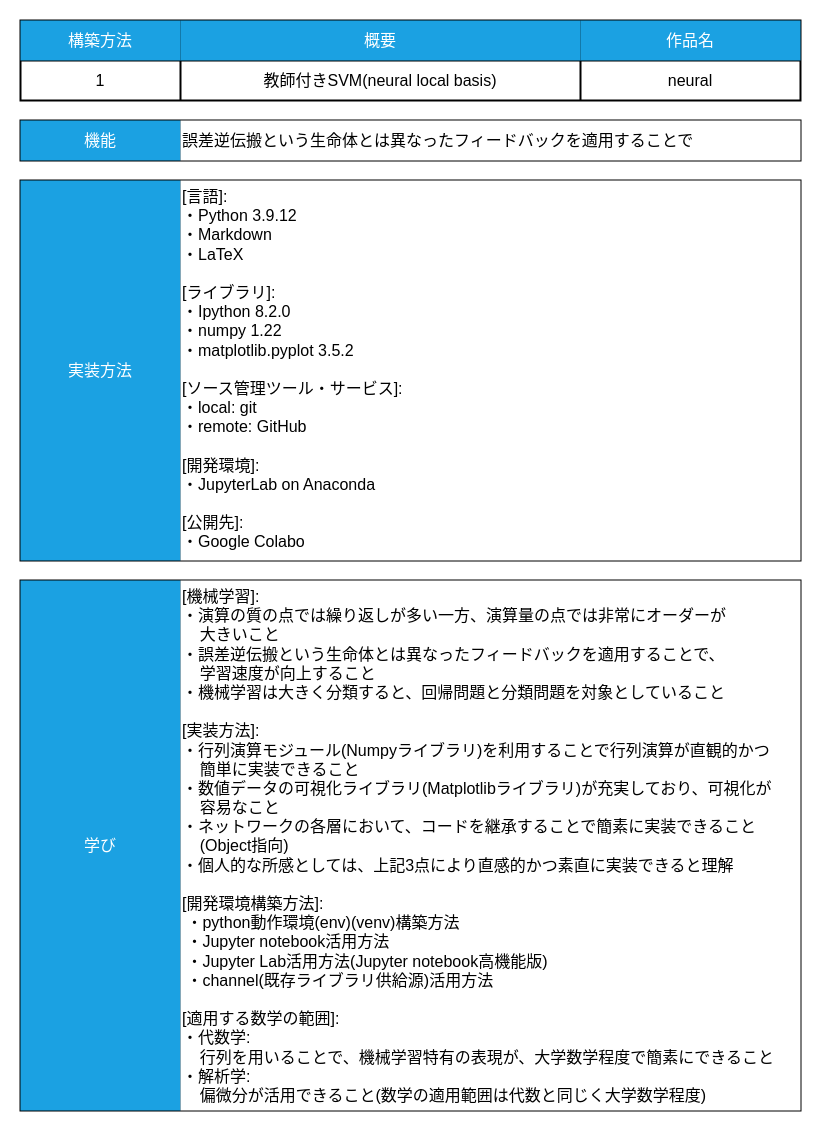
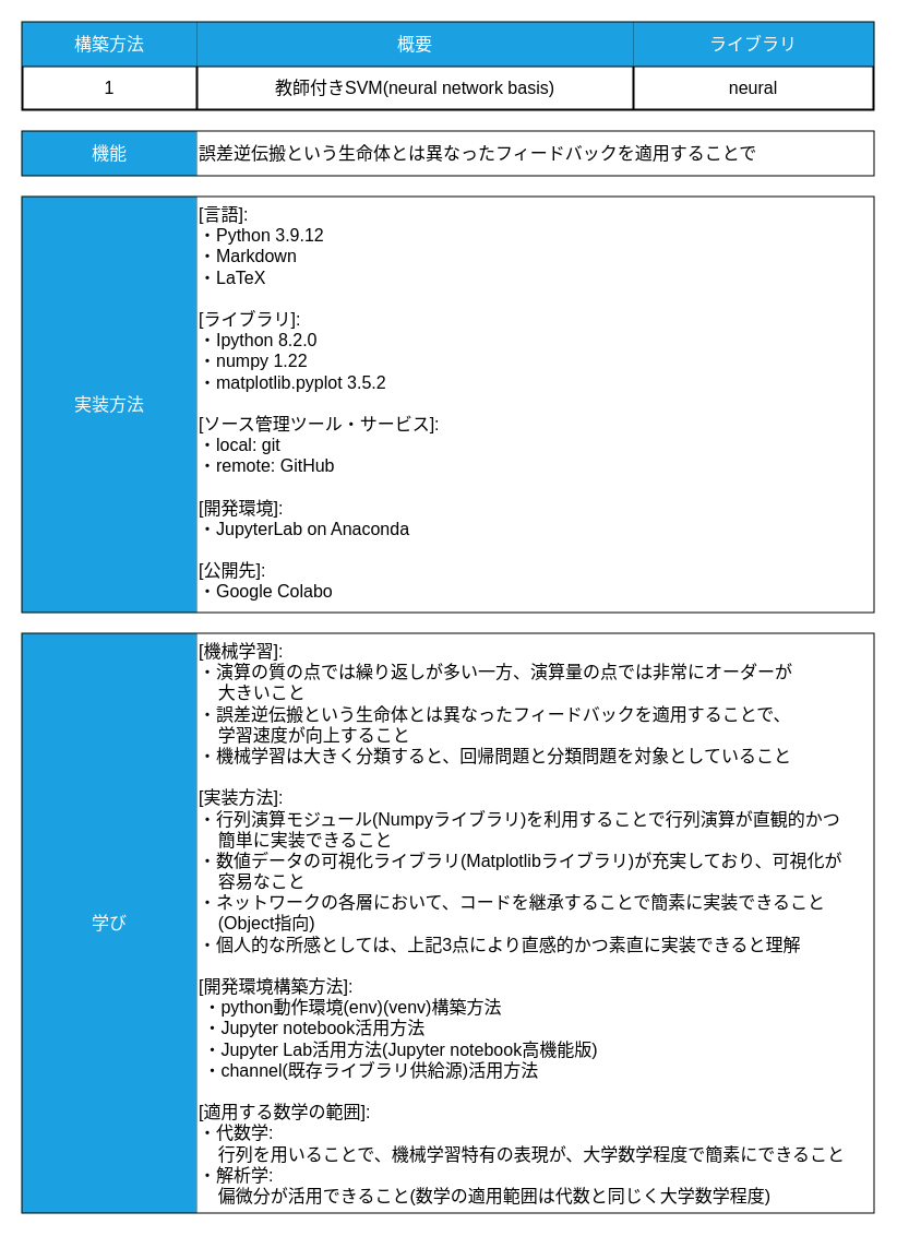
- <mxCell id="6" value="作品名" style="shape=partialRectangle;html=1;whiteSpace=wrap;connectable=0;overflow=hidden;fillColor=#1ba1e2;top=0;left=0;bottom=0;right=0;pointerEvents=1;fontColor=#ffffff;strokeColor=none;strokeWidth=2;fontSize=16;perimeterSpacing=2;" parent="3" vertex="1"><mxGeometry x="560" width="220" height="40" as="geometry"><mxRectangle width="220" height="40" as="alternateBounds" /></mxGeometry></mxCell>
+ <mxCell id="6" value="ライブラリ" style="shape=partialRectangle;html=1;whiteSpace=wrap;connectable=0;overflow=hidden;fillColor=#1ba1e2;top=0;left=0;bottom=0;right=0;pointerEvents=1;fontColor=#ffffff;strokeColor=none;strokeWidth=2;fontSize=16;perimeterSpacing=2;" parent="3" vertex="1"><mxGeometry x="560" width="220" height="40" as="geometry"><mxRectangle width="220" height="40" as="alternateBounds" /></mxGeometry></mxCell>
- <mxCell id="9" value="教師付きSVM(neural local basis)" style="shape=partialRectangle;html=1;whiteSpace=wrap;connectable=0;overflow=hidden;fillColor=none;top=0;left=0;bottom=0;right=0;pointerEvents=1;strokeWidth=2;fontSize=16;perimeterSpacing=2;" parent="7" vertex="1"><mxGeometry x="160" width="400" height="40" as="geometry"><mxRectangle width="400" height="40" as="alternateBounds" /></mxGeometry></mxCell>
+ <mxCell id="9" value="教師付きSVM(neural network basis)" style="shape=partialRectangle;html=1;whiteSpace=wrap;connectable=0;overflow=hidden;fillColor=none;top=0;left=0;bottom=0;right=0;pointerEvents=1;strokeWidth=2;fontSize=16;perimeterSpacing=2;" parent="7" vertex="1"><mxGeometry x="160" width="400" height="40" as="geometry"><mxRectangle width="400" height="40" as="alternateBounds" /></mxGeometry></mxCell>
